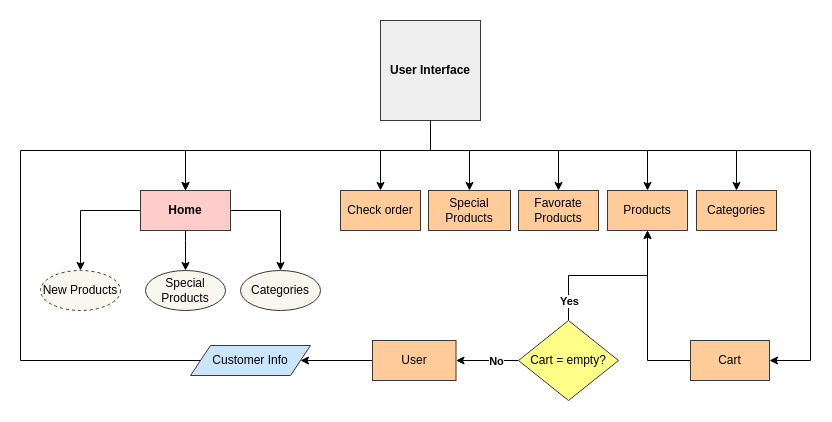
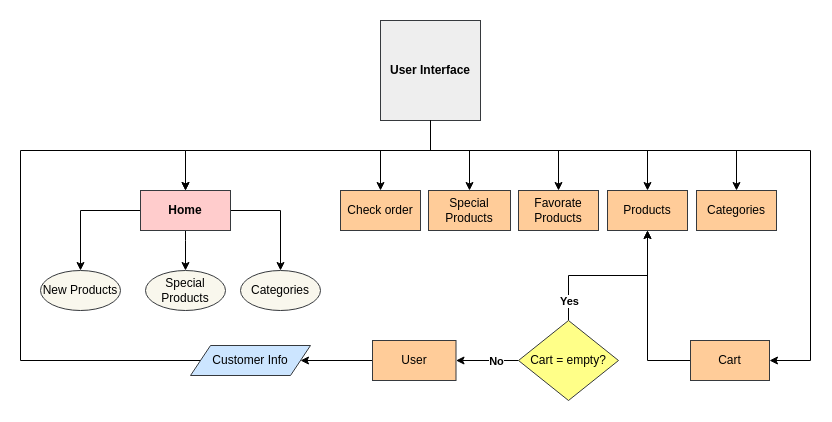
- <mxCell id="11" value="New Products" style="ellipse;whiteSpace=wrap;html=1;fillColor=#f9f7ed;strokeColor=#36393d;dashed=1;" vertex="1" parent="1"><mxGeometry x="40" y="270" width="80" height="40" as="geometry" /></mxCell>
+ <mxCell id="11" value="New Products" style="ellipse;whiteSpace=wrap;html=1;fillColor=#f9f7ed;strokeColor=#36393d;" vertex="1" parent="1"><mxGeometry x="40" y="270" width="80" height="40" as="geometry" /></mxCell>
